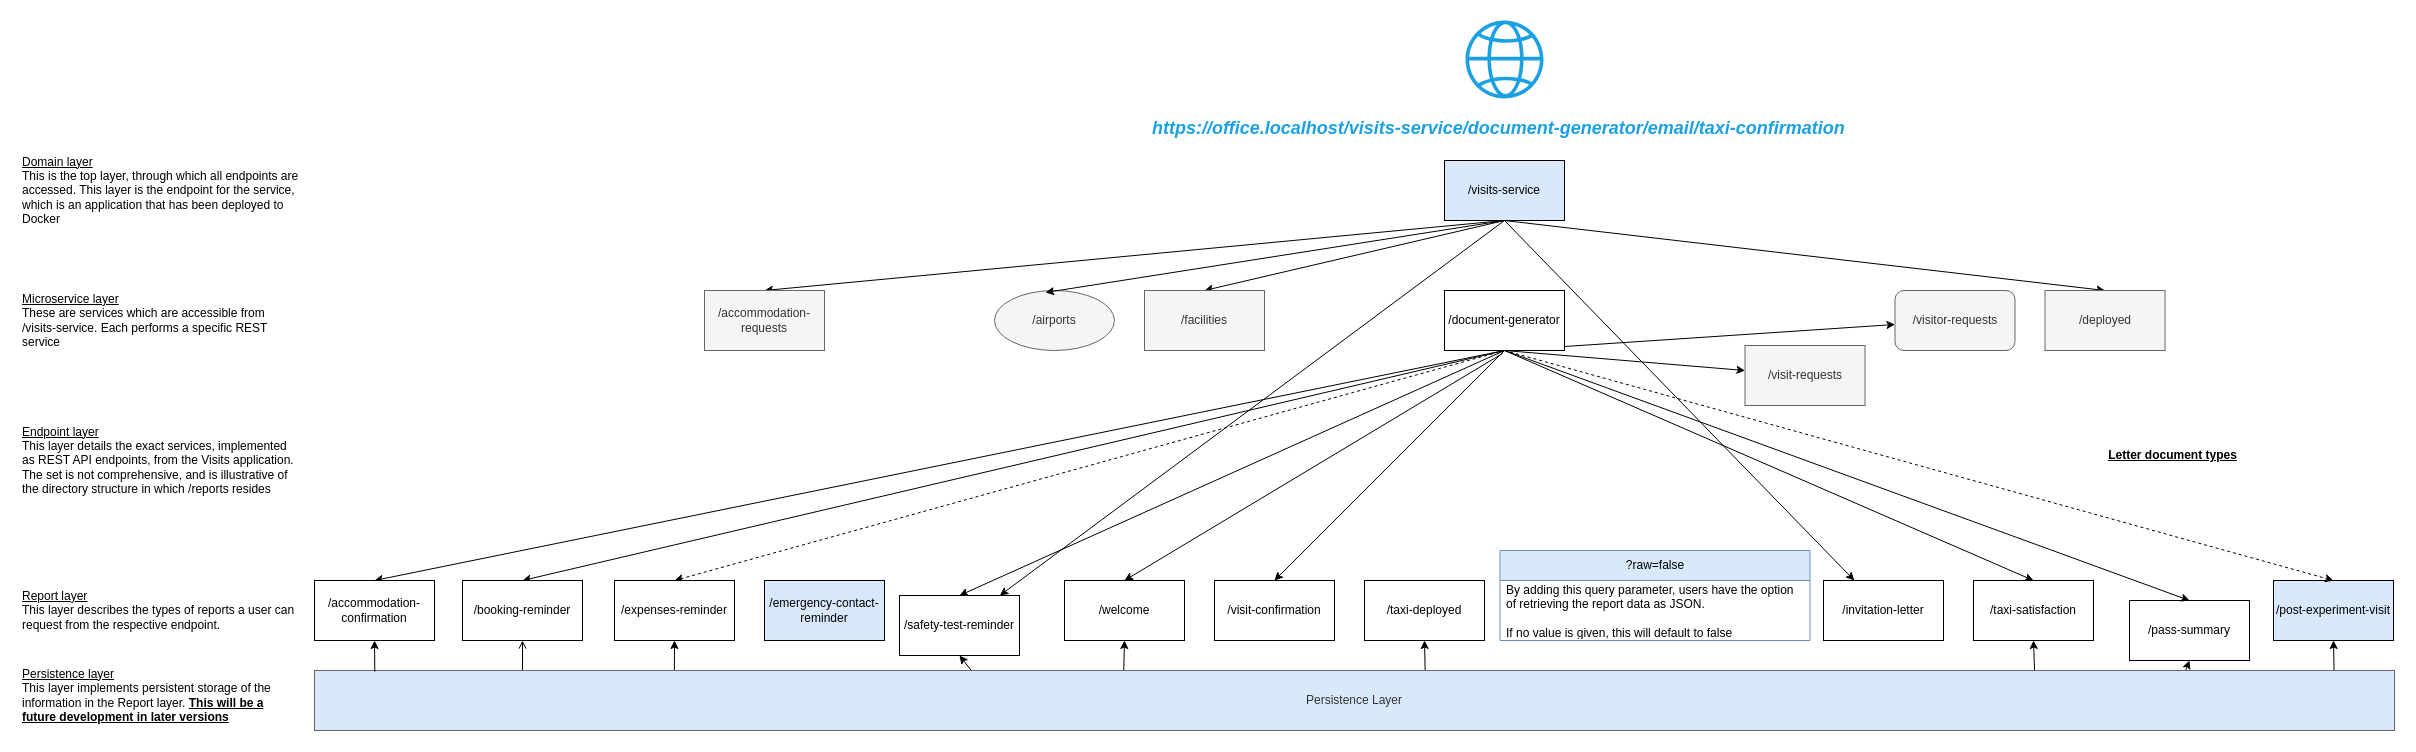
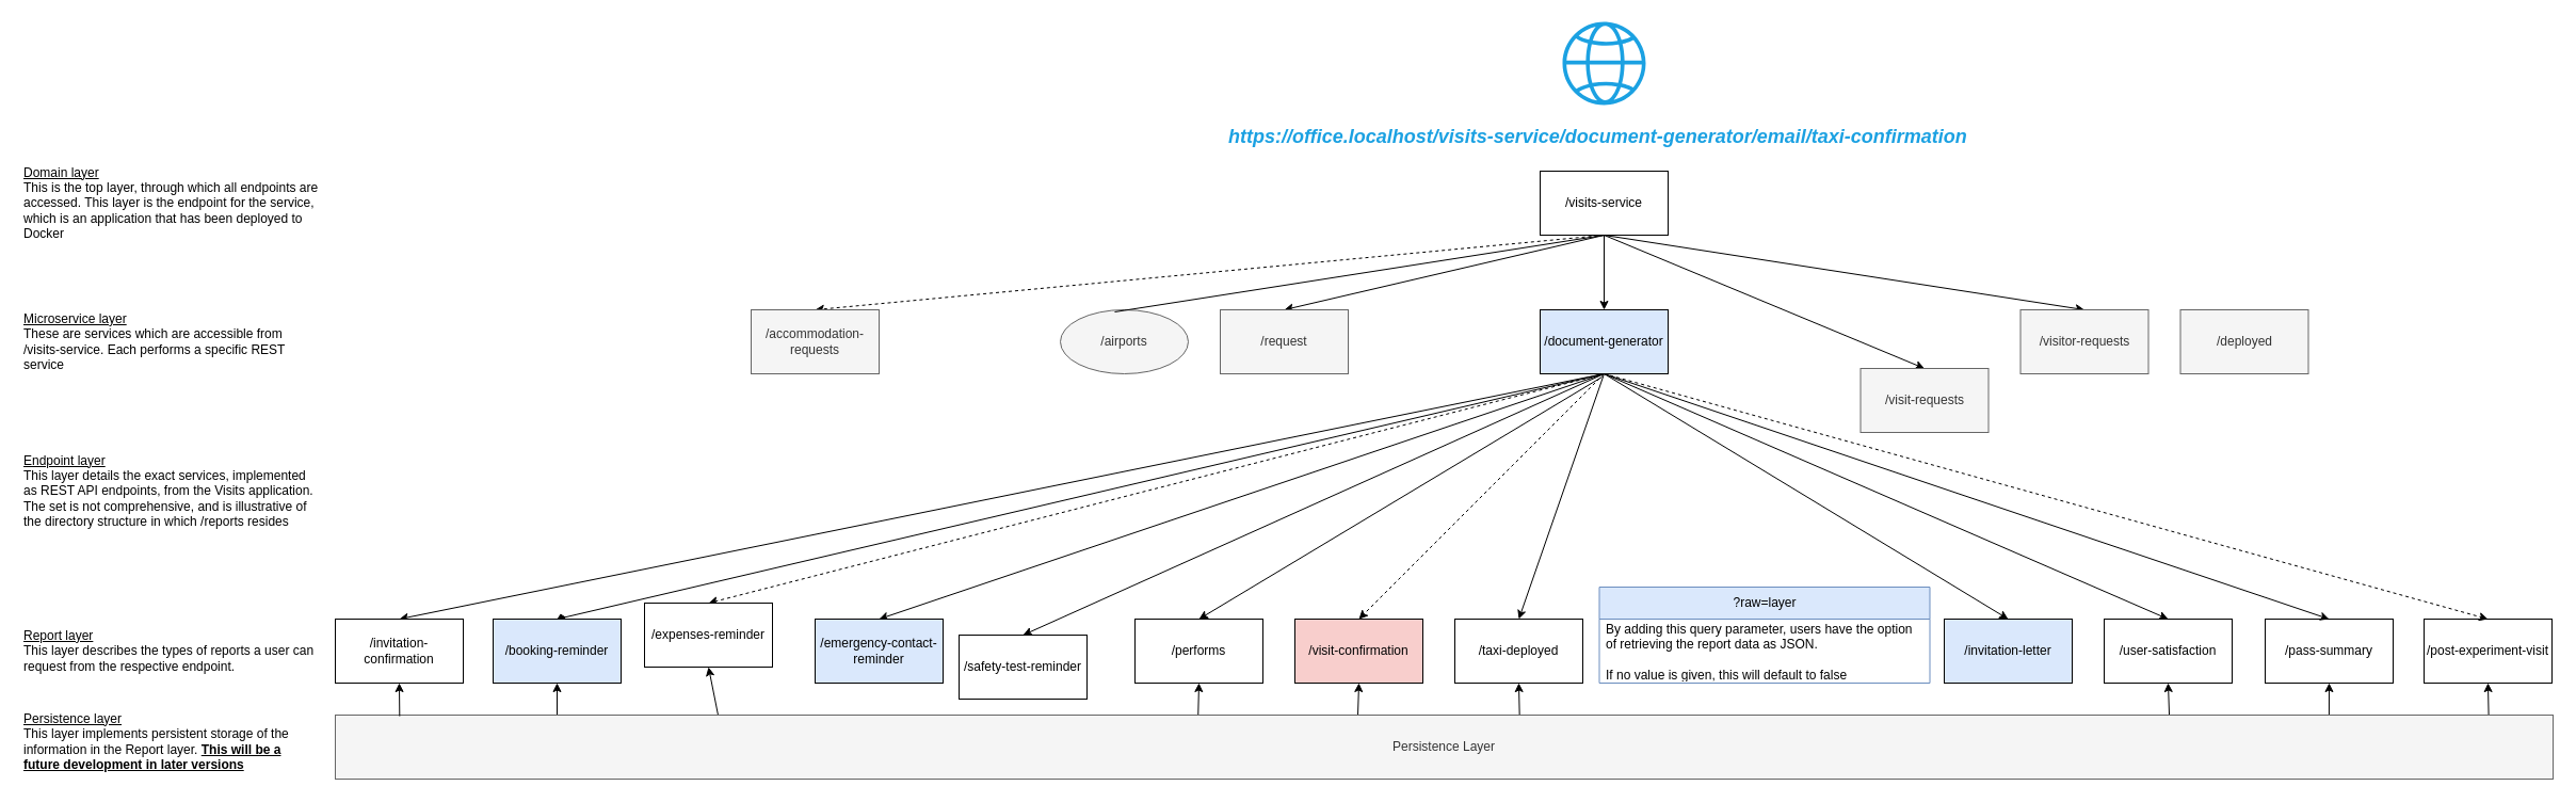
- <mxCell id="8" value="/visits-service" style="rounded=0;whiteSpace=wrap;html=1;fillColor=#dae8fc;" parent="1" vertex="1"><mxGeometry x="1444" y="160" width="120" height="60" as="geometry" /></mxCell>
+ <mxCell id="8" value="/visits-service" style="rounded=0;whiteSpace=wrap;html=1;" parent="1" vertex="1"><mxGeometry x="1444" y="160" width="120" height="60" as="geometry" /></mxCell>
+ <mxCell id="2" value="" style="edgeStyle=none;rounded=0;orthogonalLoop=1;jettySize=auto;html=1;" parent="1" source="8" target="44" edge="1"><mxGeometry relative="1" as="geometry" /></mxCell>
- <mxCell id="4" style="edgeStyle=none;rounded=0;orthogonalLoop=1;jettySize=auto;html=1;entryX=0.5;entryY=0;entryDx=0;entryDy=0;exitX=0.5;exitY=1;exitDx=0;exitDy=0;" parent="1" source="8" target="20" edge="1"><mxGeometry relative="1" as="geometry" /></mxCell>
+ <mxCell id="4" style="edgeStyle=none;rounded=0;orthogonalLoop=1;jettySize=auto;html=1;entryX=0.5;entryY=0;entryDx=0;entryDy=0;exitX=0.5;exitY=1;exitDx=0;exitDy=0;dashed=1;" parent="1" source="8" target="20" edge="1"><mxGeometry relative="1" as="geometry" /></mxCell>
- <mxCell id="7" style="edgeStyle=none;rounded=0;orthogonalLoop=1;jettySize=auto;html=1;entryX=0.5;entryY=0;entryDx=0;entryDy=0;exitX=0.5;exitY=1;exitDx=0;exitDy=0;" parent="1" source="8" target="23" edge="1"><mxGeometry relative="1" as="geometry" /></mxCell>
- <mxCell id="45" style="edgeStyle=none;rounded=0;orthogonalLoop=1;jettySize=auto;html=1;entryX=0.425;entryY=0.033;entryDx=0;entryDy=0;entryPerimeter=0;exitX=0.5;exitY=1;exitDx=0;exitDy=0;" parent="1" source="8" target="9" edge="1"><mxGeometry relative="1" as="geometry" /></mxCell>
+ <mxCell id="45" style="edgeStyle=none;rounded=0;orthogonalLoop=1;jettySize=auto;html=1;entryX=0.425;entryY=0.033;entryDx=0;entryDy=0;entryPerimeter=0;exitX=0.5;exitY=1;exitDx=0;exitDy=0;endArrow=none;" parent="1" source="8" target="9" edge="1"><mxGeometry relative="1" as="geometry" /></mxCell>
- <mxCell id="5" style="edgeStyle=none;rounded=0;orthogonalLoop=1;jettySize=auto;html=1;exitX=0.5;exitY=1;exitDx=0;exitDy=0;" parent="1" source="8" target="35" edge="1"><mxGeometry relative="1" as="geometry" /></mxCell>
+ <mxCell id="5" style="edgeStyle=none;rounded=0;orthogonalLoop=1;jettySize=auto;html=1;entryX=0.5;entryY=0;entryDx=0;entryDy=0;exitX=0.5;exitY=1;exitDx=0;exitDy=0;" parent="1" source="8" target="19" edge="1"><mxGeometry relative="1" as="geometry" /></mxCell>
- <mxCell id="21" value="/facilities" style="rounded=0;whiteSpace=wrap;html=1;fillColor=#f5f5f5;fontColor=#333333;strokeColor=#666666;" parent="1" vertex="1"><mxGeometry x="1144" y="290" width="120" height="60" as="geometry" /></mxCell>
+ <mxCell id="21" value="/request" style="rounded=0;whiteSpace=wrap;html=1;fillColor=#f5f5f5;fontColor=#333333;strokeColor=#666666;" parent="1" vertex="1"><mxGeometry x="1144" y="290" width="120" height="60" as="geometry" /></mxCell>
- <mxCell id="44" value="&lt;div&gt;/document-generator&lt;/div&gt;" style="rounded=0;whiteSpace=wrap;html=1;" parent="1" vertex="1"><mxGeometry x="1444" y="290" width="120" height="60" as="geometry" /></mxCell>
+ <mxCell id="44" value="&lt;div&gt;/document-generator&lt;/div&gt;" style="rounded=0;whiteSpace=wrap;html=1;fillColor=#dae8fc;" parent="1" vertex="1"><mxGeometry x="1444" y="290" width="120" height="60" as="geometry" /></mxCell>
- <mxCell id="22" value="/visitor-requests" style="whiteSpace=wrap;html=1;fillColor=#f5f5f5;fontColor=#333333;strokeColor=#666666;rounded=1;" parent="1" vertex="1"><mxGeometry x="1894.5" y="290" width="120" height="60" as="geometry" /></mxCell>
+ <mxCell id="22" value="/visitor-requests" style="rounded=0;whiteSpace=wrap;html=1;fillColor=#f5f5f5;fontColor=#333333;strokeColor=#666666;" parent="1" vertex="1"><mxGeometry x="1894.5" y="290" width="120" height="60" as="geometry" /></mxCell>
- <mxCell id="17" style="edgeStyle=none;rounded=0;orthogonalLoop=1;jettySize=auto;html=1;exitX=0.5;exitY=1;exitDx=0;exitDy=0;" parent="1" source="44" target="22" edge="1"><mxGeometry relative="1" as="geometry"><mxPoint x="904" y="490" as="sourcePoint" /></mxGeometry></mxCell>
+ <mxCell id="17" style="edgeStyle=none;rounded=0;orthogonalLoop=1;jettySize=auto;html=1;entryX=0.5;entryY=0;entryDx=0;entryDy=0;exitX=0.5;exitY=1;exitDx=0;exitDy=0;" parent="1" source="44" target="24" edge="1"><mxGeometry relative="1" as="geometry"><mxPoint x="904" y="490" as="sourcePoint" /></mxGeometry></mxCell>
- <mxCell id="41" style="edgeStyle=none;rounded=0;orthogonalLoop=1;jettySize=auto;html=1;exitX=0.5;exitY=1;exitDx=0;exitDy=0;" parent="1" source="44" target="19" edge="1"><mxGeometry relative="1" as="geometry"><mxPoint x="2105" y="490" as="sourcePoint" /></mxGeometry></mxCell>
+ <mxCell id="41" style="edgeStyle=none;rounded=0;orthogonalLoop=1;jettySize=auto;html=1;entryX=0.5;entryY=0;entryDx=0;entryDy=0;exitX=0.5;exitY=1;exitDx=0;exitDy=0;" parent="1" source="44" target="32" edge="1"><mxGeometry relative="1" as="geometry"><mxPoint x="2105" y="490" as="sourcePoint" /></mxGeometry></mxCell>
- <mxCell id="6" style="edgeStyle=none;rounded=0;orthogonalLoop=1;jettySize=auto;html=1;exitX=0.5;exitY=1;exitDx=0;exitDy=0;" parent="1" source="8" target="32" edge="1"><mxGeometry relative="1" as="geometry" /></mxCell>
+ <mxCell id="6" style="edgeStyle=none;rounded=0;orthogonalLoop=1;jettySize=auto;html=1;entryX=0.5;entryY=0;entryDx=0;entryDy=0;exitX=0.5;exitY=1;exitDx=0;exitDy=0;" parent="1" source="8" target="22" edge="1"><mxGeometry relative="1" as="geometry" /></mxCell>
- <mxCell id="61" value="&lt;b&gt;&lt;u&gt;Letter document types&lt;/u&gt;&lt;/b&gt;" style="text;html=1;align=center;verticalAlign=middle;whiteSpace=wrap;rounded=0;" vertex="1" parent="1"><mxGeometry x="2083" y="440" width="179" height="30" as="geometry" /></mxCell>
- <mxCell id="16" style="edgeStyle=none;rounded=0;orthogonalLoop=1;jettySize=auto;html=1;entryX=0.5;entryY=0;entryDx=0;entryDy=0;exitX=0.5;exitY=1;exitDx=0;exitDy=0;" parent="1" source="44" target="18" edge="1"><mxGeometry relative="1" as="geometry"><mxPoint x="904" y="490" as="sourcePoint" /></mxGeometry></mxCell>
+ <mxCell id="16" style="edgeStyle=none;rounded=0;orthogonalLoop=1;jettySize=auto;html=1;entryX=0.5;entryY=0;entryDx=0;entryDy=0;exitX=0.5;exitY=1;exitDx=0;exitDy=0;dashed=1;" parent="1" source="44" target="18" edge="1"><mxGeometry relative="1" as="geometry"><mxPoint x="904" y="490" as="sourcePoint" /></mxGeometry></mxCell>
+ <mxCell id="13" style="edgeStyle=none;rounded=0;orthogonalLoop=1;jettySize=auto;html=1;entryX=0.5;entryY=0;entryDx=0;entryDy=0;exitX=0.5;exitY=1;exitDx=0;exitDy=0;" parent="1" source="44" target="36" edge="1"><mxGeometry relative="1" as="geometry"><mxPoint x="904" y="490" as="sourcePoint" /></mxGeometry></mxCell>
- <mxCell id="47" value="?raw=false" style="swimlane;fontStyle=0;childLayout=stackLayout;horizontal=1;startSize=30;horizontalStack=0;resizeParent=1;resizeParentMax=0;resizeLast=0;collapsible=1;marginBottom=0;whiteSpace=wrap;html=1;fillColor=#dae8fc;strokeColor=#6c8ebf;" parent="1" vertex="1"><mxGeometry x="1499.5" y="550" width="310" height="90" as="geometry" /></mxCell>
+ <mxCell id="47" value="?raw=layer" style="swimlane;fontStyle=0;childLayout=stackLayout;horizontal=1;startSize=30;horizontalStack=0;resizeParent=1;resizeParentMax=0;resizeLast=0;collapsible=1;marginBottom=0;whiteSpace=wrap;html=1;fillColor=#dae8fc;strokeColor=#6c8ebf;" parent="1" vertex="1"><mxGeometry x="1499.5" y="550" width="310" height="90" as="geometry" /></mxCell>
- <mxCell id="11" style="edgeStyle=none;rounded=0;orthogonalLoop=1;jettySize=auto;html=1;entryX=0.5;entryY=0;entryDx=0;entryDy=0;exitX=0.5;exitY=1;exitDx=0;exitDy=0;" parent="1" source="44" target="25" edge="1"><mxGeometry relative="1" as="geometry"><mxPoint x="904" y="490" as="sourcePoint" /></mxGeometry></mxCell>
+ <mxCell id="11" style="edgeStyle=none;rounded=0;orthogonalLoop=1;jettySize=auto;html=1;entryX=0.5;entryY=0;entryDx=0;entryDy=0;exitX=0.5;exitY=1;exitDx=0;exitDy=0;endArrow=diamond;" parent="1" source="44" target="25" edge="1"><mxGeometry relative="1" as="geometry"><mxPoint x="904" y="490" as="sourcePoint" /></mxGeometry></mxCell>
- <mxCell id="28" value="/accommodation-confirmation" style="rounded=0;whiteSpace=wrap;html=1;" parent="1" vertex="1"><mxGeometry x="314" y="580" width="120" height="60" as="geometry" /></mxCell>
+ <mxCell id="28" value="/invitation-confirmation" style="rounded=0;whiteSpace=wrap;html=1;" parent="1" vertex="1"><mxGeometry x="314" y="580" width="120" height="60" as="geometry" /></mxCell>
- <mxCell id="25" value="/booking-reminder" style="rounded=0;whiteSpace=wrap;html=1;" parent="1" vertex="1"><mxGeometry x="462" y="580" width="120" height="60" as="geometry" /></mxCell>
+ <mxCell id="25" value="/booking-reminder" style="rounded=0;whiteSpace=wrap;html=1;fillColor=#dae8fc;" parent="1" vertex="1"><mxGeometry x="462" y="580" width="120" height="60" as="geometry" /></mxCell>
- <mxCell id="31" value="/expenses-reminder" style="rounded=0;whiteSpace=wrap;html=1;" parent="1" vertex="1"><mxGeometry x="614" y="580" width="120" height="60" as="geometry" /></mxCell>
+ <mxCell id="31" value="/expenses-reminder" style="rounded=0;whiteSpace=wrap;html=1;" parent="1" vertex="1"><mxGeometry x="604" y="565" width="120" height="60" as="geometry" /></mxCell>
- <mxCell id="38" value="/welcome" style="rounded=0;whiteSpace=wrap;html=1;" parent="1" vertex="1"><mxGeometry x="1064" y="580" width="120" height="60" as="geometry" /></mxCell>
+ <mxCell id="38" value="/performs" style="rounded=0;whiteSpace=wrap;html=1;" parent="1" vertex="1"><mxGeometry x="1064" y="580" width="120" height="60" as="geometry" /></mxCell>
- <mxCell id="18" value="/visit-confirmation" style="rounded=0;whiteSpace=wrap;html=1;" parent="1" vertex="1"><mxGeometry x="1214" y="580" width="120" height="60" as="geometry" /></mxCell>
+ <mxCell id="18" value="/visit-confirmation" style="rounded=0;whiteSpace=wrap;html=1;fillColor=#f8cecc;" parent="1" vertex="1"><mxGeometry x="1214" y="580" width="120" height="60" as="geometry" /></mxCell>
- <mxCell id="32" value="/invitation-letter" style="rounded=0;whiteSpace=wrap;html=1;" parent="1" vertex="1"><mxGeometry x="1823" y="580" width="120" height="60" as="geometry" /></mxCell>
+ <mxCell id="32" value="/invitation-letter" style="rounded=0;whiteSpace=wrap;html=1;fillColor=#dae8fc;" parent="1" vertex="1"><mxGeometry x="1823" y="580" width="120" height="60" as="geometry" /></mxCell>
- <mxCell id="37" value="/taxi-satisfaction" style="rounded=0;whiteSpace=wrap;html=1;" parent="1" vertex="1"><mxGeometry x="1973" y="580" width="120" height="60" as="geometry" /></mxCell>
+ <mxCell id="37" value="/user-satisfaction" style="rounded=0;whiteSpace=wrap;html=1;" parent="1" vertex="1"><mxGeometry x="1973" y="580" width="120" height="60" as="geometry" /></mxCell>
- <mxCell id="34" value="/post-experiment-visit" style="rounded=0;whiteSpace=wrap;html=1;fillColor=#dae8fc;" parent="1" vertex="1"><mxGeometry x="2273" y="580" width="120" height="60" as="geometry" /></mxCell>
+ <mxCell id="34" value="/post-experiment-visit" style="rounded=0;whiteSpace=wrap;html=1;" parent="1" vertex="1"><mxGeometry x="2273" y="580" width="120" height="60" as="geometry" /></mxCell>
- <mxCell id="33" value="/pass-summary" style="rounded=0;whiteSpace=wrap;html=1;" parent="1" vertex="1"><mxGeometry x="2129" y="600" width="120" height="60" as="geometry" /></mxCell>
+ <mxCell id="33" value="/pass-summary" style="rounded=0;whiteSpace=wrap;html=1;" parent="1" vertex="1"><mxGeometry x="2124" y="580" width="120" height="60" as="geometry" /></mxCell>
- <mxCell id="50" style="edgeStyle=none;rounded=0;orthogonalLoop=1;jettySize=auto;html=1;entryX=0.5;entryY=1;entryDx=0;entryDy=0;exitX=0.1;exitY=0.012;exitDx=0;exitDy=0;exitPerimeter=0;endArrow=open;" parent="1" source="59" target="25" edge="1"><mxGeometry relative="1" as="geometry" /></mxCell>
+ <mxCell id="50" style="edgeStyle=none;rounded=0;orthogonalLoop=1;jettySize=auto;html=1;entryX=0.5;entryY=1;entryDx=0;entryDy=0;exitX=0.1;exitY=0.012;exitDx=0;exitDy=0;exitPerimeter=0;" parent="1" source="59" target="25" edge="1"><mxGeometry relative="1" as="geometry" /></mxCell>
+ <mxCell id="54" style="edgeStyle=none;rounded=0;orthogonalLoop=1;jettySize=auto;html=1;entryX=0.5;entryY=1;entryDx=0;entryDy=0;exitX=0.461;exitY=0.08;exitDx=0;exitDy=0;exitPerimeter=0;" parent="1" source="59" target="18" edge="1"><mxGeometry relative="1" as="geometry" /></mxCell>
- <mxCell id="52" style="edgeStyle=none;rounded=0;orthogonalLoop=1;jettySize=auto;html=1;entryX=0.5;entryY=1;entryDx=0;entryDy=0;exitX=0.317;exitY=0.053;exitDx=0;exitDy=0;exitPerimeter=0;" parent="1" source="59" target="35" edge="1"><mxGeometry relative="1" as="geometry" /></mxCell>
- <mxCell id="59" value="Persistence Layer" style="rounded=0;whiteSpace=wrap;html=1;fillColor=#dae8fc;fontColor=#333333;strokeColor=#666666;" parent="1" vertex="1"><mxGeometry x="314" y="670" width="2080" height="60" as="geometry" /></mxCell>
+ <mxCell id="59" value="Persistence Layer" style="rounded=0;whiteSpace=wrap;html=1;fillColor=#f5f5f5;fontColor=#333333;strokeColor=#666666;" parent="1" vertex="1"><mxGeometry x="314" y="670" width="2080" height="60" as="geometry" /></mxCell>
